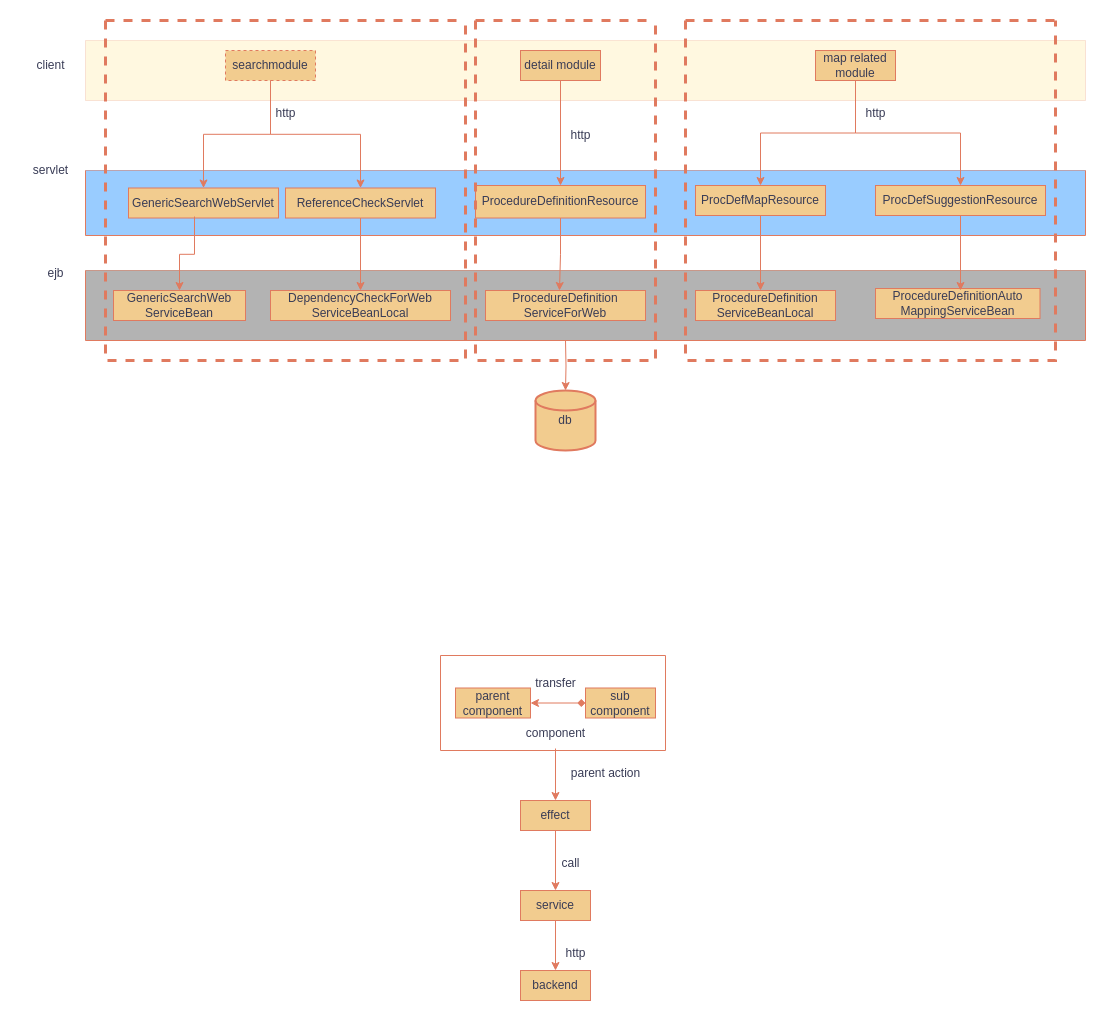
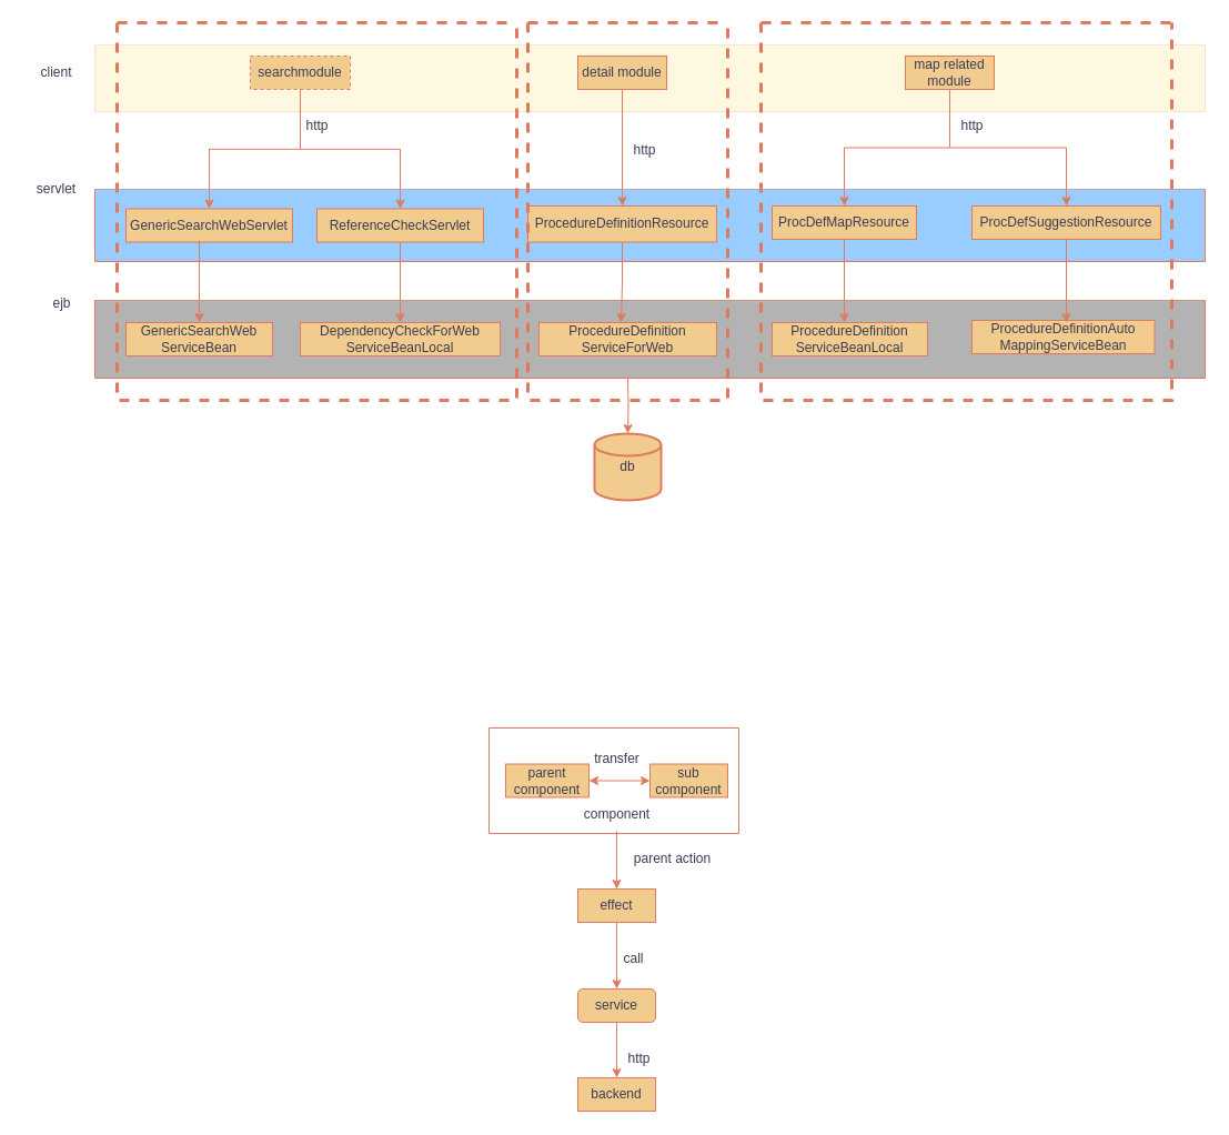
- <mxCell id="8" value="GenericSearchWebServlet" style="rounded=0;whiteSpace=wrap;html=1;labelBackgroundColor=none;fillColor=#F2CC8F;strokeColor=#E07A5F;fontColor=#393C56;" vertex="1" parent="7"><mxGeometry x="43" y="17.5" width="150" height="30" as="geometry" /></mxCell>
+ <mxCell id="8" value="GenericSearchWebServlet" style="rounded=0;whiteSpace=wrap;html=1;labelBackgroundColor=none;fillColor=#F2CC8F;strokeColor=#E07A5F;fontColor=#393C56;" vertex="1" parent="7"><mxGeometry x="28" y="17.5" width="150" height="30" as="geometry" /></mxCell>
- <mxCell id="39" value="" style="endArrow=diamond;startArrow=classic;html=1;rounded=0;exitX=1;exitY=0.5;exitDx=0;exitDy=0;entryX=0;entryY=0.5;entryDx=0;entryDy=0;labelBackgroundColor=none;fontColor=default;strokeColor=#E07A5F;" edge="1" parent="36" source="37" target="38"><mxGeometry width="50" height="50" relative="1" as="geometry"><mxPoint x="165" y="115" as="sourcePoint" /><mxPoint x="215" y="65" as="targetPoint" /></mxGeometry></mxCell>
+ <mxCell id="39" value="" style="endArrow=classic;startArrow=classic;html=1;rounded=0;exitX=1;exitY=0.5;exitDx=0;exitDy=0;entryX=0;entryY=0.5;entryDx=0;entryDy=0;labelBackgroundColor=none;fontColor=default;strokeColor=#E07A5F;" edge="1" parent="36" source="37" target="38"><mxGeometry width="50" height="50" relative="1" as="geometry"><mxPoint x="165" y="115" as="sourcePoint" /><mxPoint x="215" y="65" as="targetPoint" /></mxGeometry></mxCell>
- <mxCell id="34" value="service" style="rounded=0;whiteSpace=wrap;html=1;labelBackgroundColor=none;fillColor=#F2CC8F;strokeColor=#E07A5F;fontColor=#393C56;" vertex="1" parent="1"><mxGeometry x="520" y="890" width="70" height="30" as="geometry" /></mxCell>
+ <mxCell id="34" value="service" style="whiteSpace=wrap;html=1;labelBackgroundColor=none;fillColor=#F2CC8F;strokeColor=#E07A5F;fontColor=#393C56;rounded=1;" vertex="1" parent="1"><mxGeometry x="520" y="890" width="70" height="30" as="geometry" /></mxCell>
